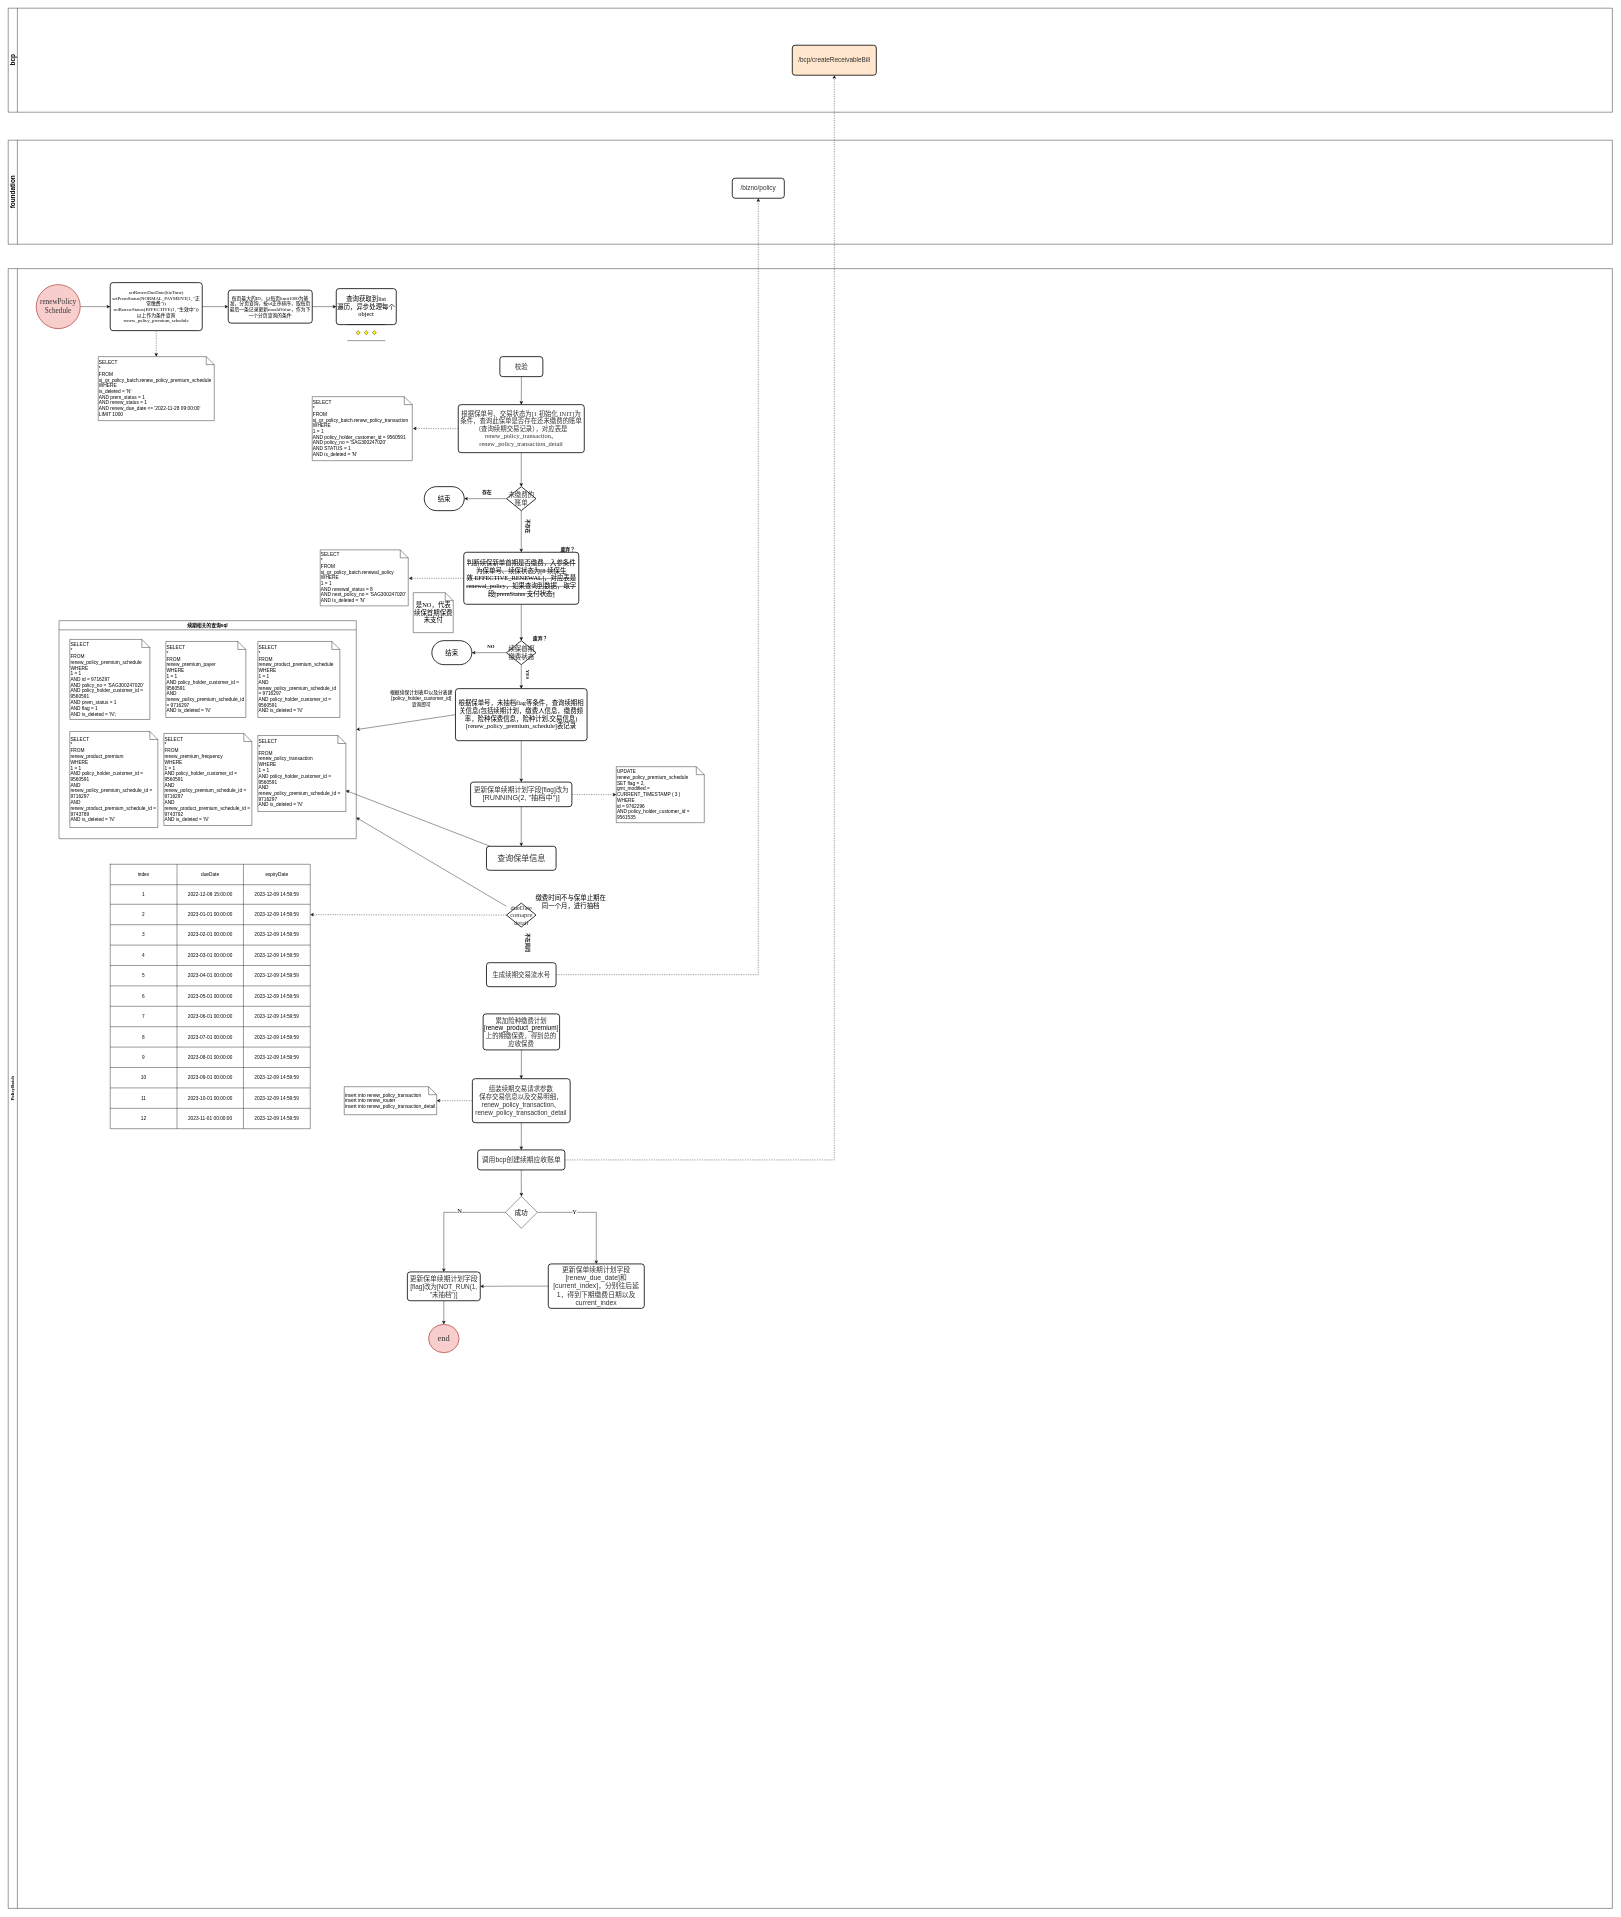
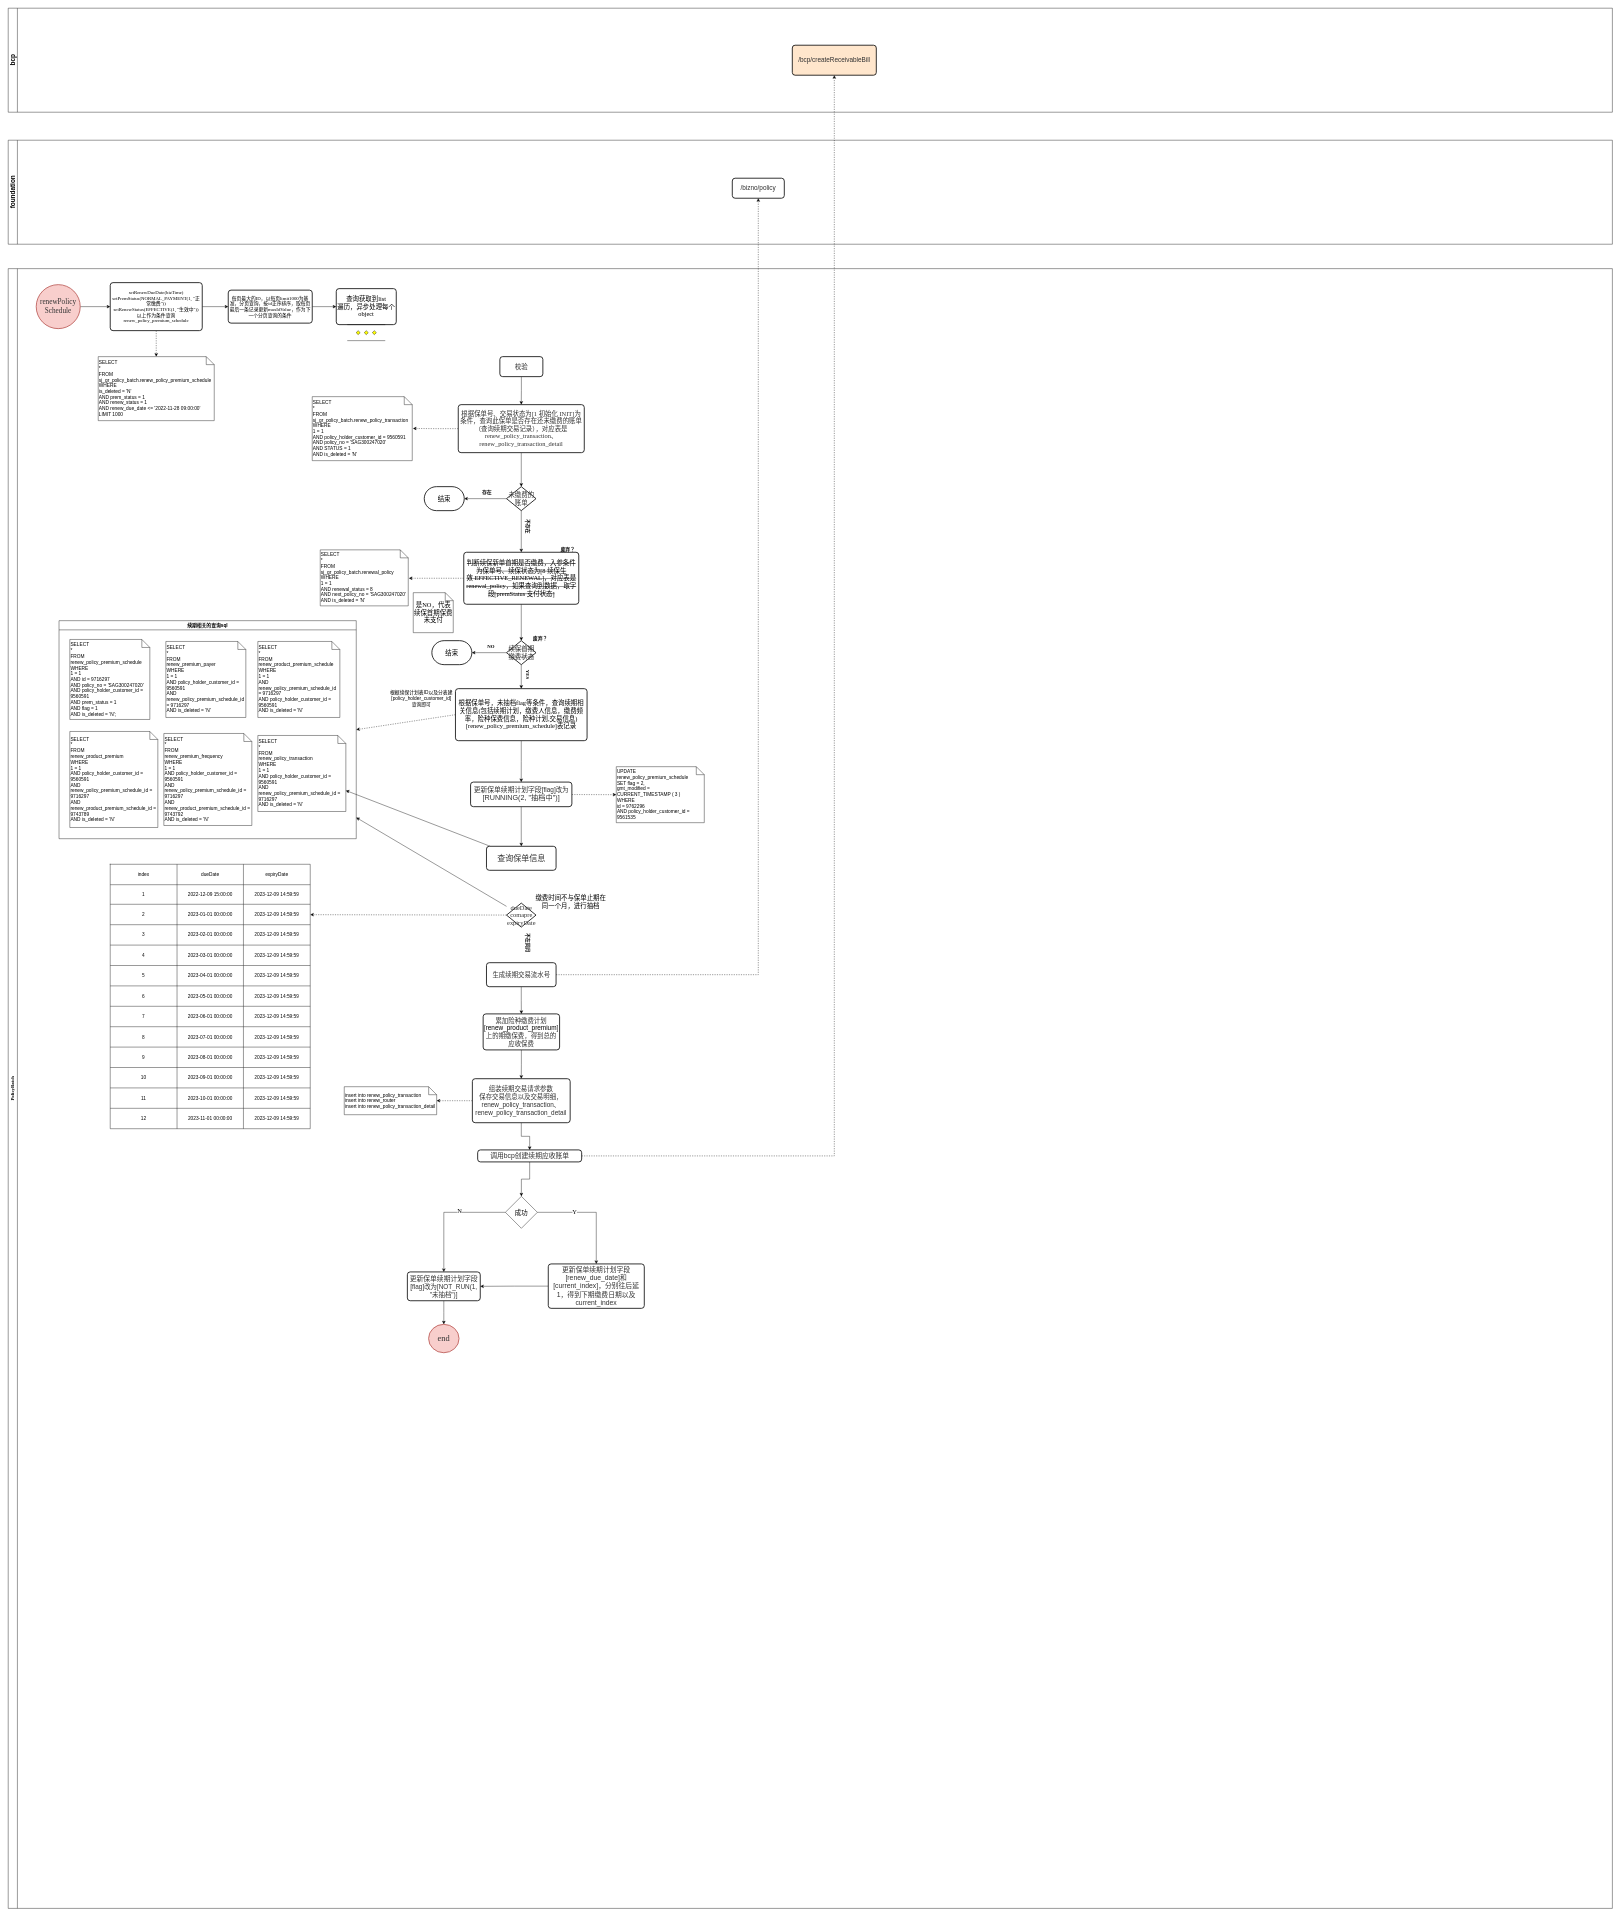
- <mxCell id="36" style="edgeStyle=none;rounded=0;orthogonalLoop=1;jettySize=auto;html=1;entryX=1;entryY=0.5;entryDx=0;entryDy=0;dashed=0;exitX=0;exitY=0.5;exitDx=0;exitDy=0;" parent="2" source="37" target="48" edge="1"><mxGeometry relative="1" as="geometry" /></mxCell>
+ <mxCell id="36" style="edgeStyle=none;rounded=0;orthogonalLoop=1;jettySize=auto;html=1;entryX=1;entryY=0.5;entryDx=0;entryDy=0;dashed=1;exitX=0;exitY=0.5;exitDx=0;exitDy=0;" parent="2" source="37" target="48" edge="1"><mxGeometry relative="1" as="geometry" /></mxCell>
- <mxCell id="54" value="&lt;span style=&quot;color: rgb(50, 50, 50); font-size: 16px; background-color: rgba(255, 255, 255, 0.01);&quot;&gt;dueDate comapre&lt;br&gt;detail&lt;br&gt;&lt;/span&gt;" style="strokeWidth=2;html=1;shape=mxgraph.flowchart.decision;whiteSpace=wrap;fontFamily=Lucida Console;" parent="2" vertex="1"><mxGeometry x="1245.63" y="1586" width="73.75" height="60" as="geometry" /></mxCell>
+ <mxCell id="54" value="&lt;span style=&quot;color: rgb(50, 50, 50); font-size: 16px; background-color: rgba(255, 255, 255, 0.01);&quot;&gt;dueDate comapre&lt;br&gt;expiryDate&lt;br&gt;&lt;/span&gt;" style="strokeWidth=2;html=1;shape=mxgraph.flowchart.decision;whiteSpace=wrap;fontFamily=Lucida Console;" parent="2" vertex="1"><mxGeometry x="1245.63" y="1586" width="73.75" height="60" as="geometry" /></mxCell>
+ <mxCell id="56" style="edgeStyle=orthogonalEdgeStyle;rounded=0;orthogonalLoop=1;jettySize=auto;html=1;entryX=0.5;entryY=0;entryDx=0;entryDy=0;" edge="1" parent="2" source="57" target="64"><mxGeometry relative="1" as="geometry" /></mxCell>
- <mxCell id="66" value="&lt;div style=&quot;font-size: 16px;&quot; class=&quot;mind-clipboard&quot;&gt;&lt;div class=&quot;mind-clipboard&quot;&gt;&lt;div&gt;&lt;span style=&quot;color: rgb(50, 50, 50); font-family: Arial; font-size: 17px; background-color: rgba(255, 255, 255, 0.01);&quot;&gt;调用bcp创建续期应收账单&lt;/span&gt;&lt;br&gt;&lt;/div&gt;&lt;/div&gt;&lt;/div&gt;" style="rounded=1;whiteSpace=wrap;html=1;absoluteArcSize=1;arcSize=14;strokeWidth=2;fontFamily=Lucida Console;" parent="2" vertex="1"><mxGeometry x="1173.5" y="2203" width="218" height="50" as="geometry" /></mxCell>
+ <mxCell id="66" value="&lt;div style=&quot;font-size: 16px;&quot; class=&quot;mind-clipboard&quot;&gt;&lt;div class=&quot;mind-clipboard&quot;&gt;&lt;div&gt;&lt;span style=&quot;color: rgb(50, 50, 50); font-family: Arial; font-size: 17px; background-color: rgba(255, 255, 255, 0.01);&quot;&gt;调用bcp创建续期应收账单&lt;/span&gt;&lt;br&gt;&lt;/div&gt;&lt;/div&gt;&lt;/div&gt;" style="rounded=1;whiteSpace=wrap;html=1;absoluteArcSize=1;arcSize=14;strokeWidth=2;fontFamily=Lucida Console;" parent="2" vertex="1"><mxGeometry x="1173.5" y="2203" width="260" height="30" as="geometry" /></mxCell>
